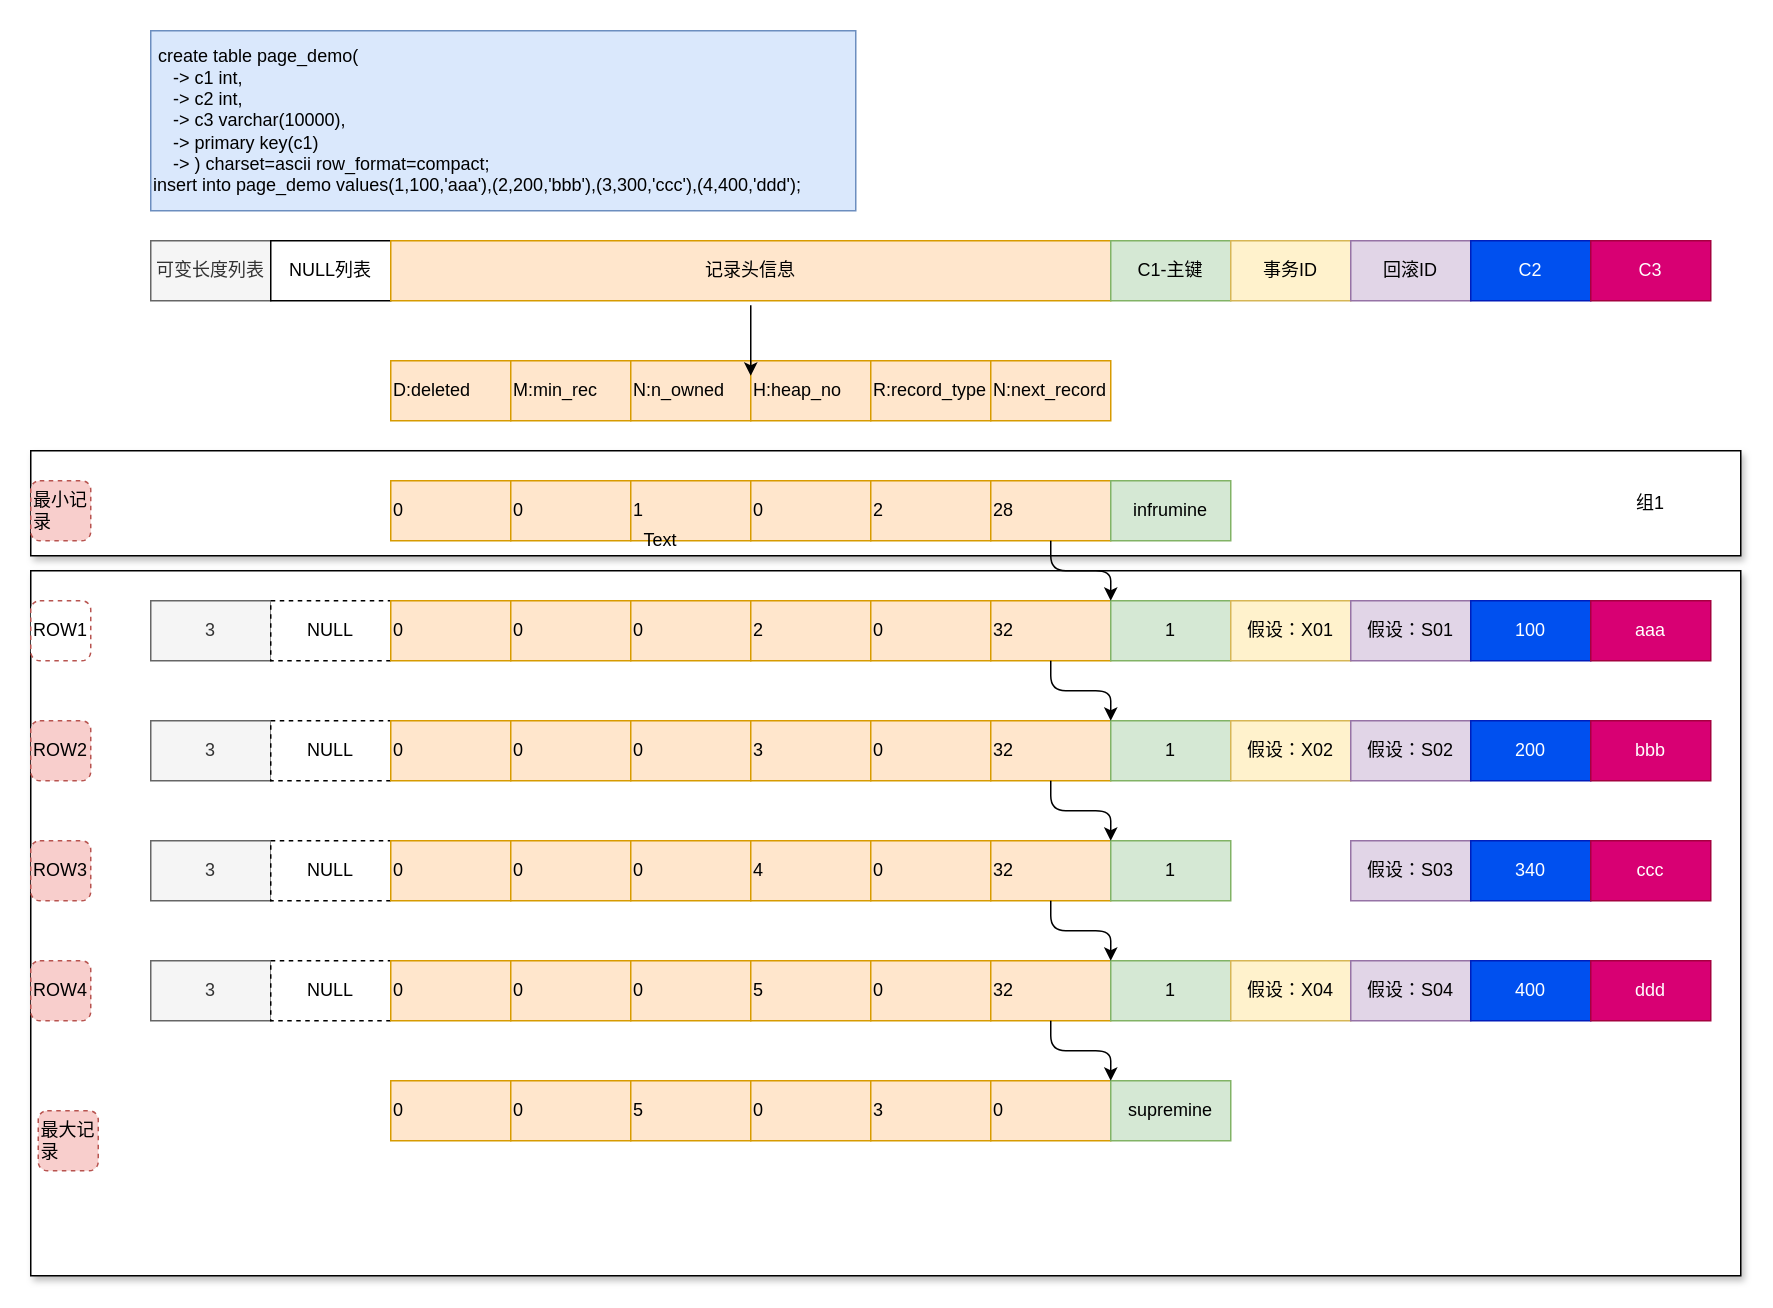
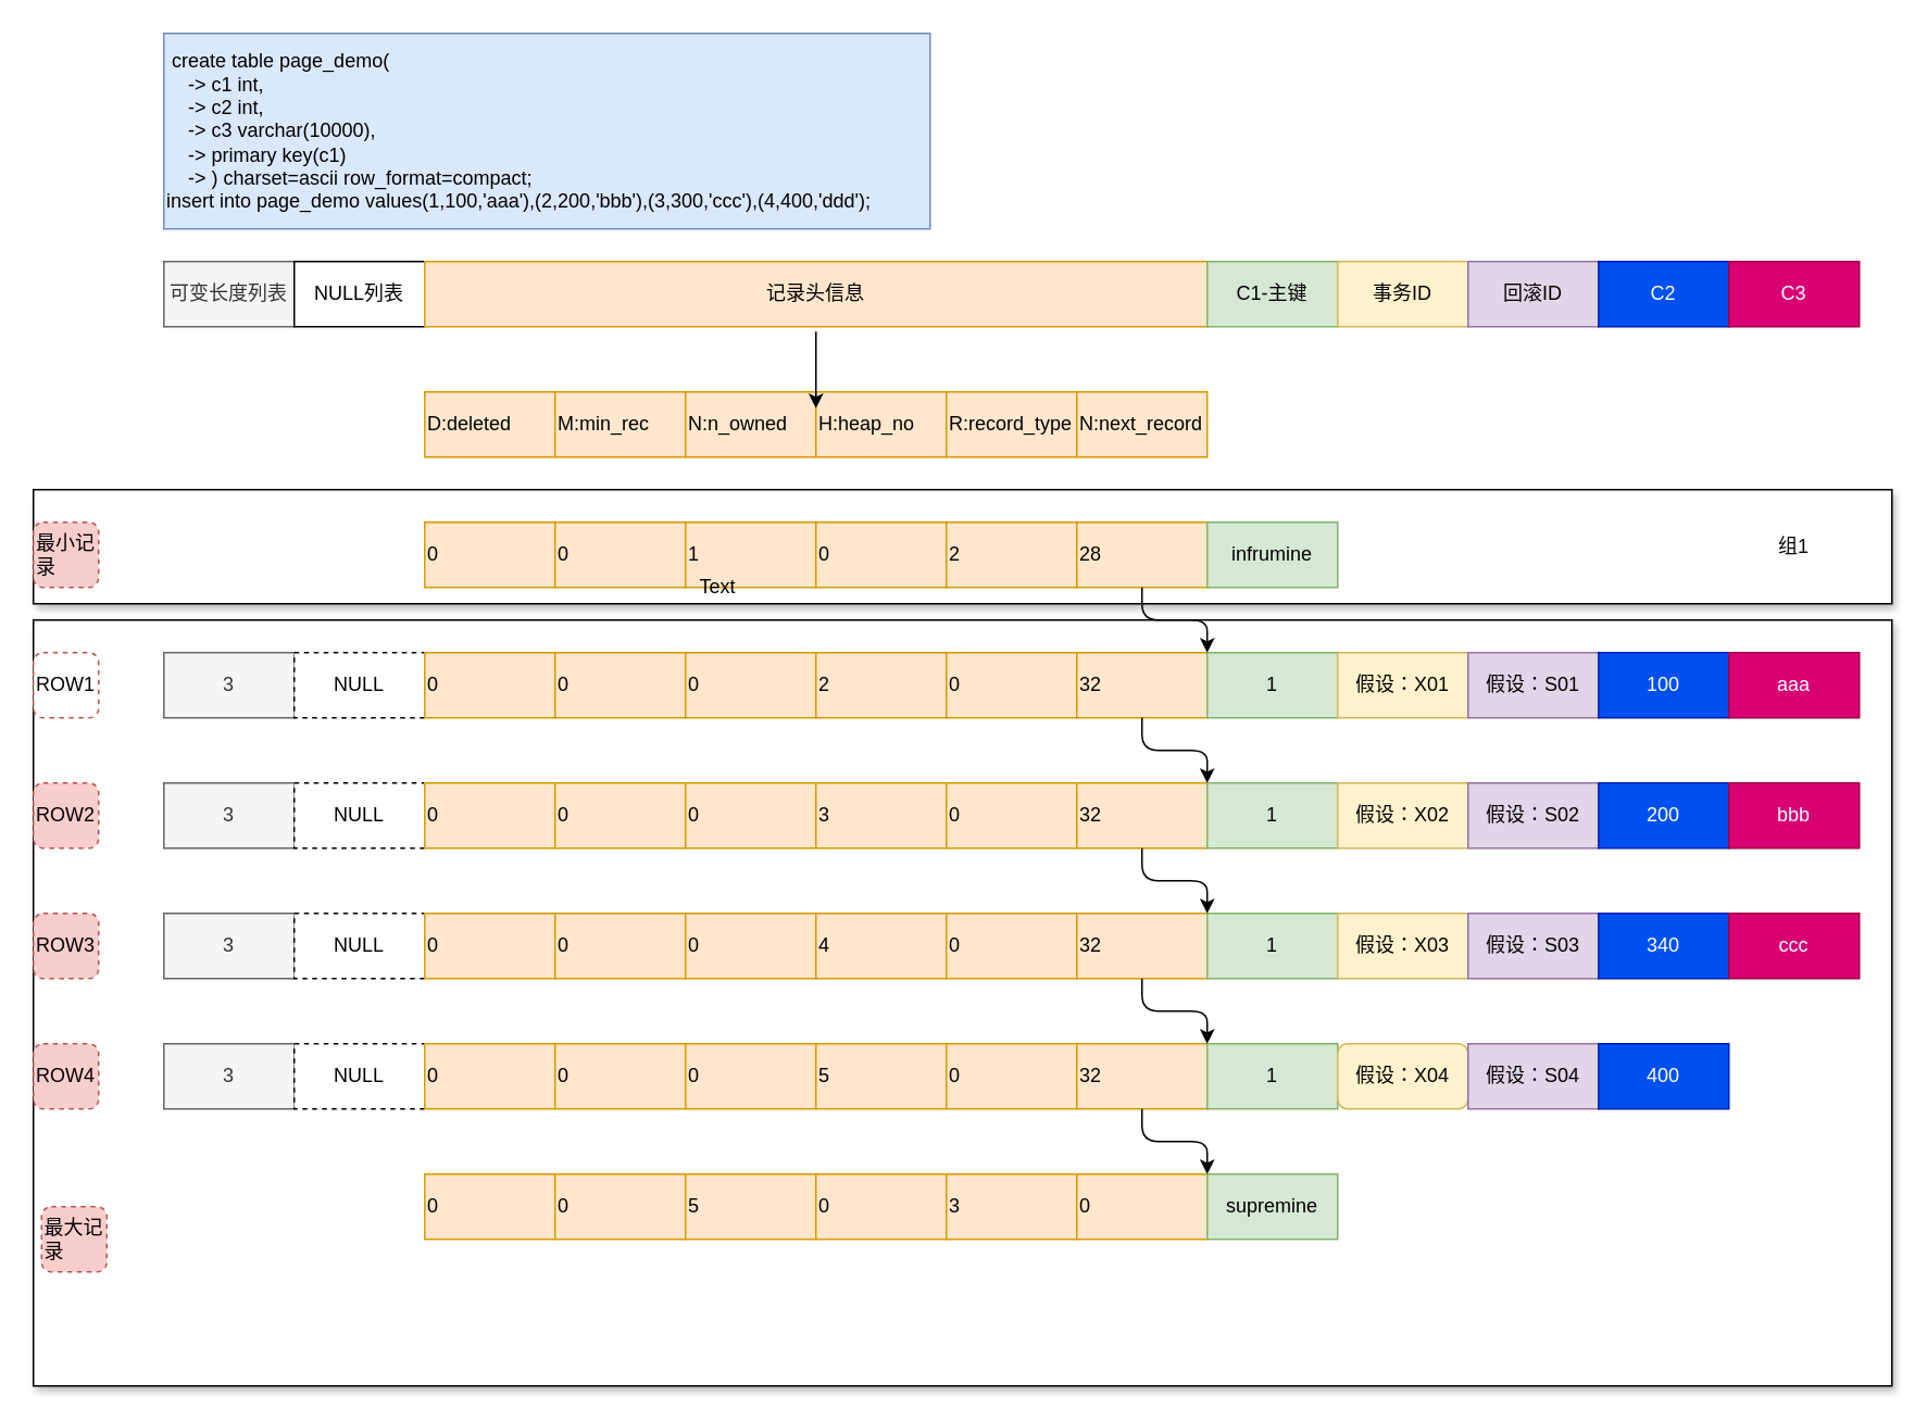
+ <mxCell id="57" value="假设：X03" style="rounded=0;whiteSpace=wrap;html=1;fillColor=#fff2cc;strokeColor=#d6b656;" vertex="1" parent="1"><mxGeometry x="820" y="560" width="80" height="40" as="geometry" /></mxCell>
- <mxCell id="71" value="假设：X04" style="rounded=0;whiteSpace=wrap;html=1;fillColor=#fff2cc;strokeColor=#d6b656;" vertex="1" parent="1"><mxGeometry x="820" y="640" width="80" height="40" as="geometry" /></mxCell>
+ <mxCell id="71" value="假设：X04" style="whiteSpace=wrap;html=1;fillColor=#fff2cc;strokeColor=#d6b656;rounded=1;" vertex="1" parent="1"><mxGeometry x="820" y="640" width="80" height="40" as="geometry" /></mxCell>
- <mxCell id="74" value="ddd" style="rounded=0;whiteSpace=wrap;html=1;fillColor=#d80073;strokeColor=#A50040;fontColor=#ffffff;" vertex="1" parent="1"><mxGeometry x="1060" y="640" width="80" height="40" as="geometry" /></mxCell>
